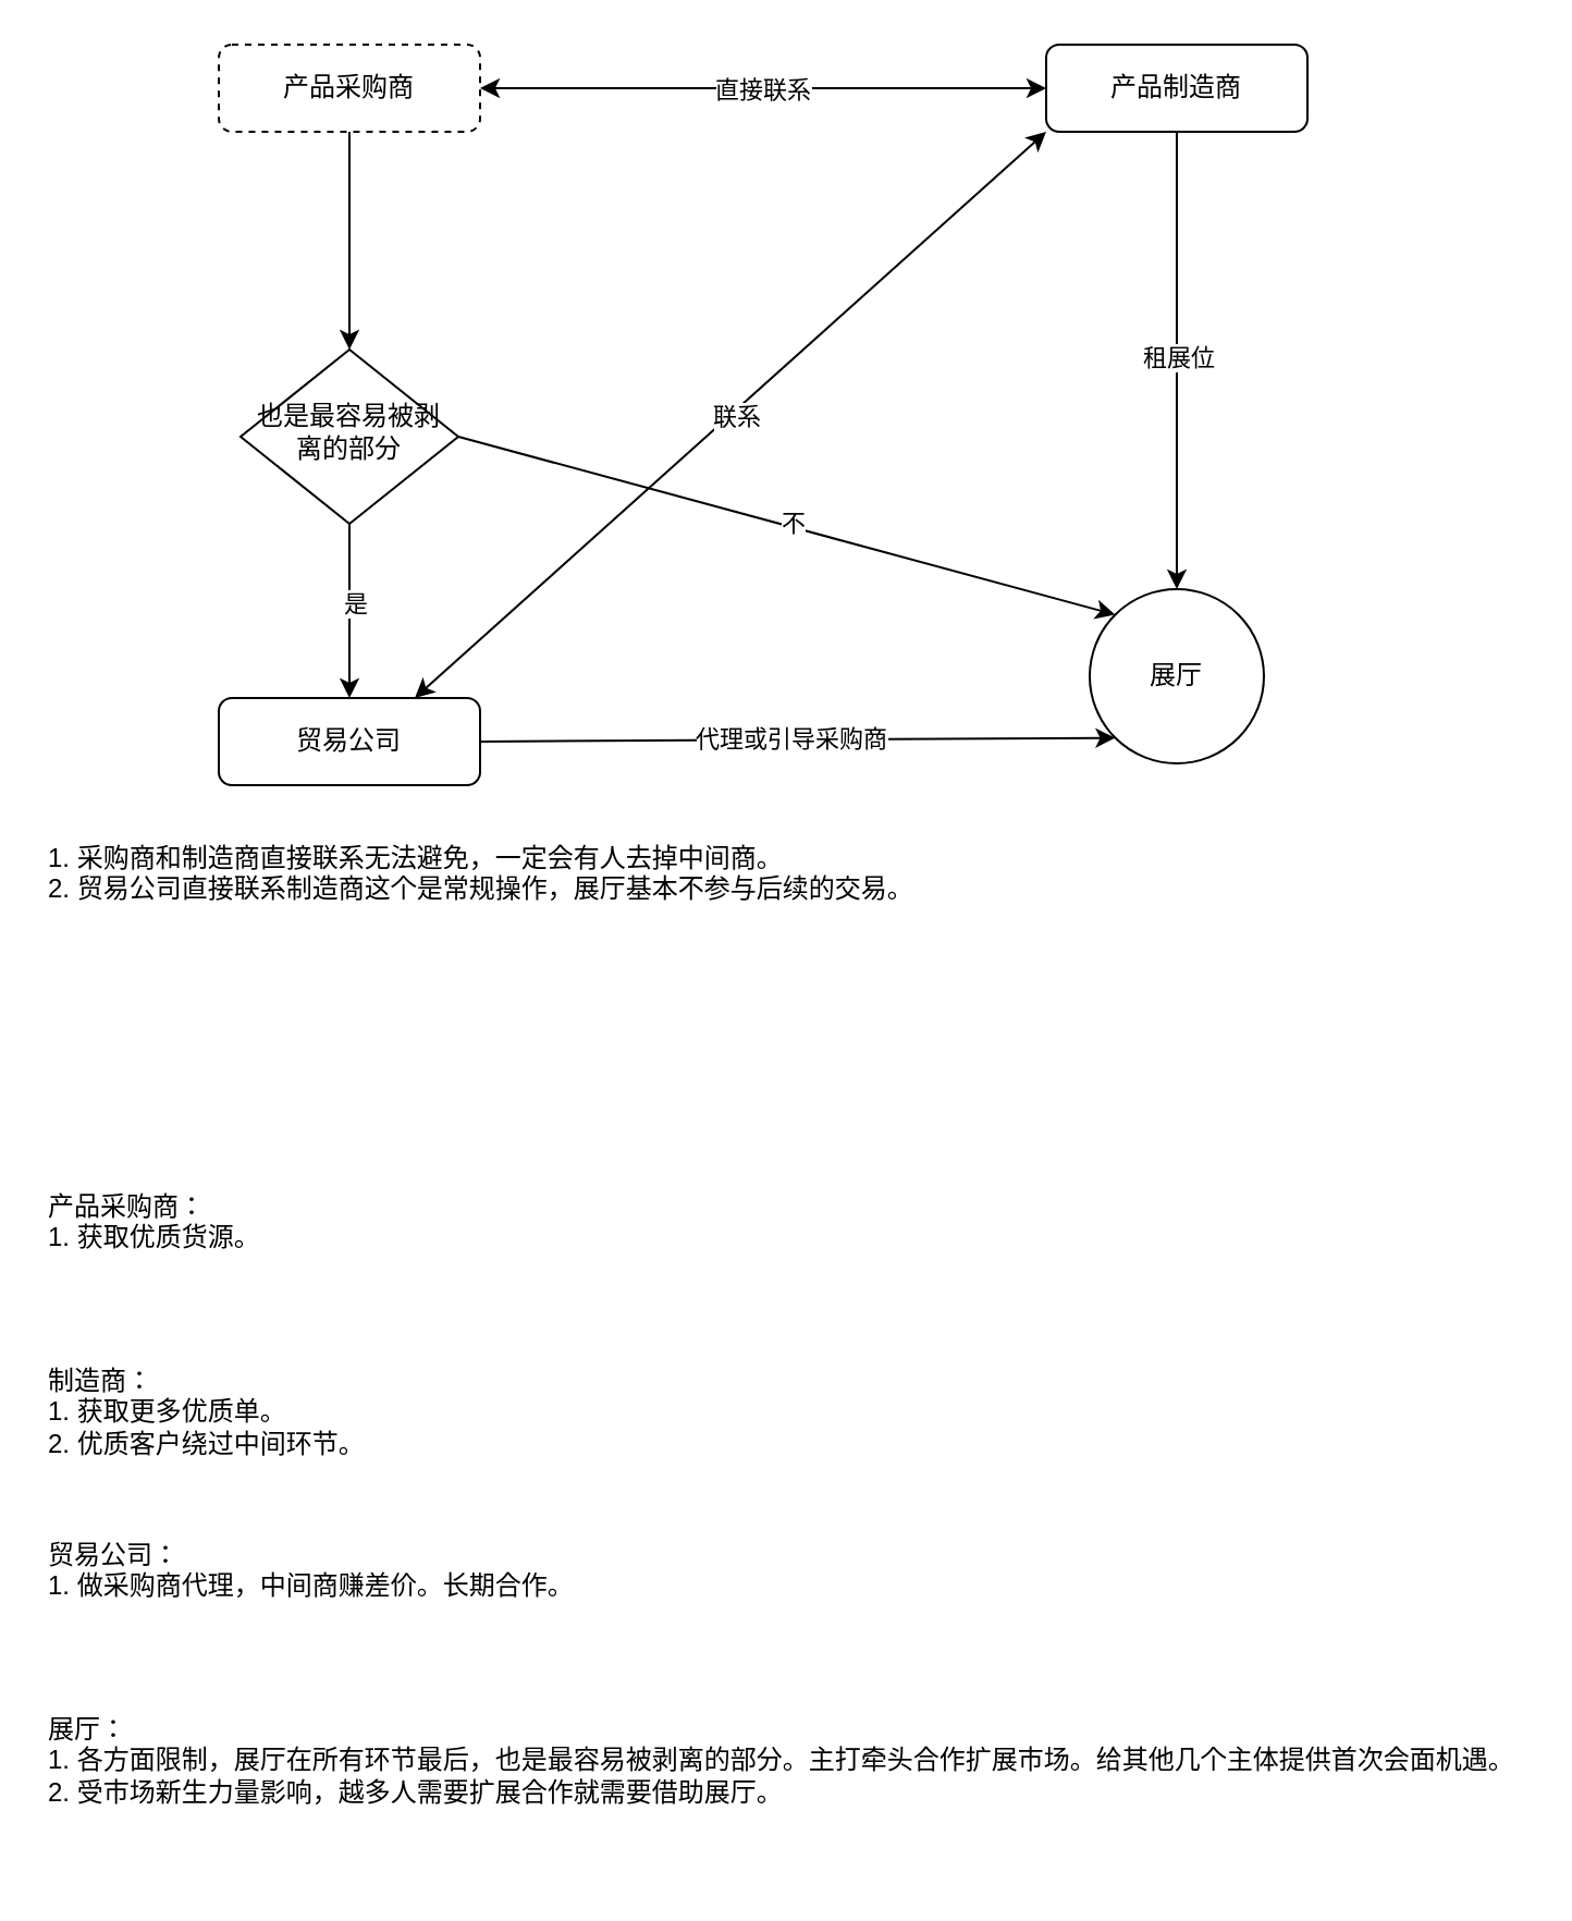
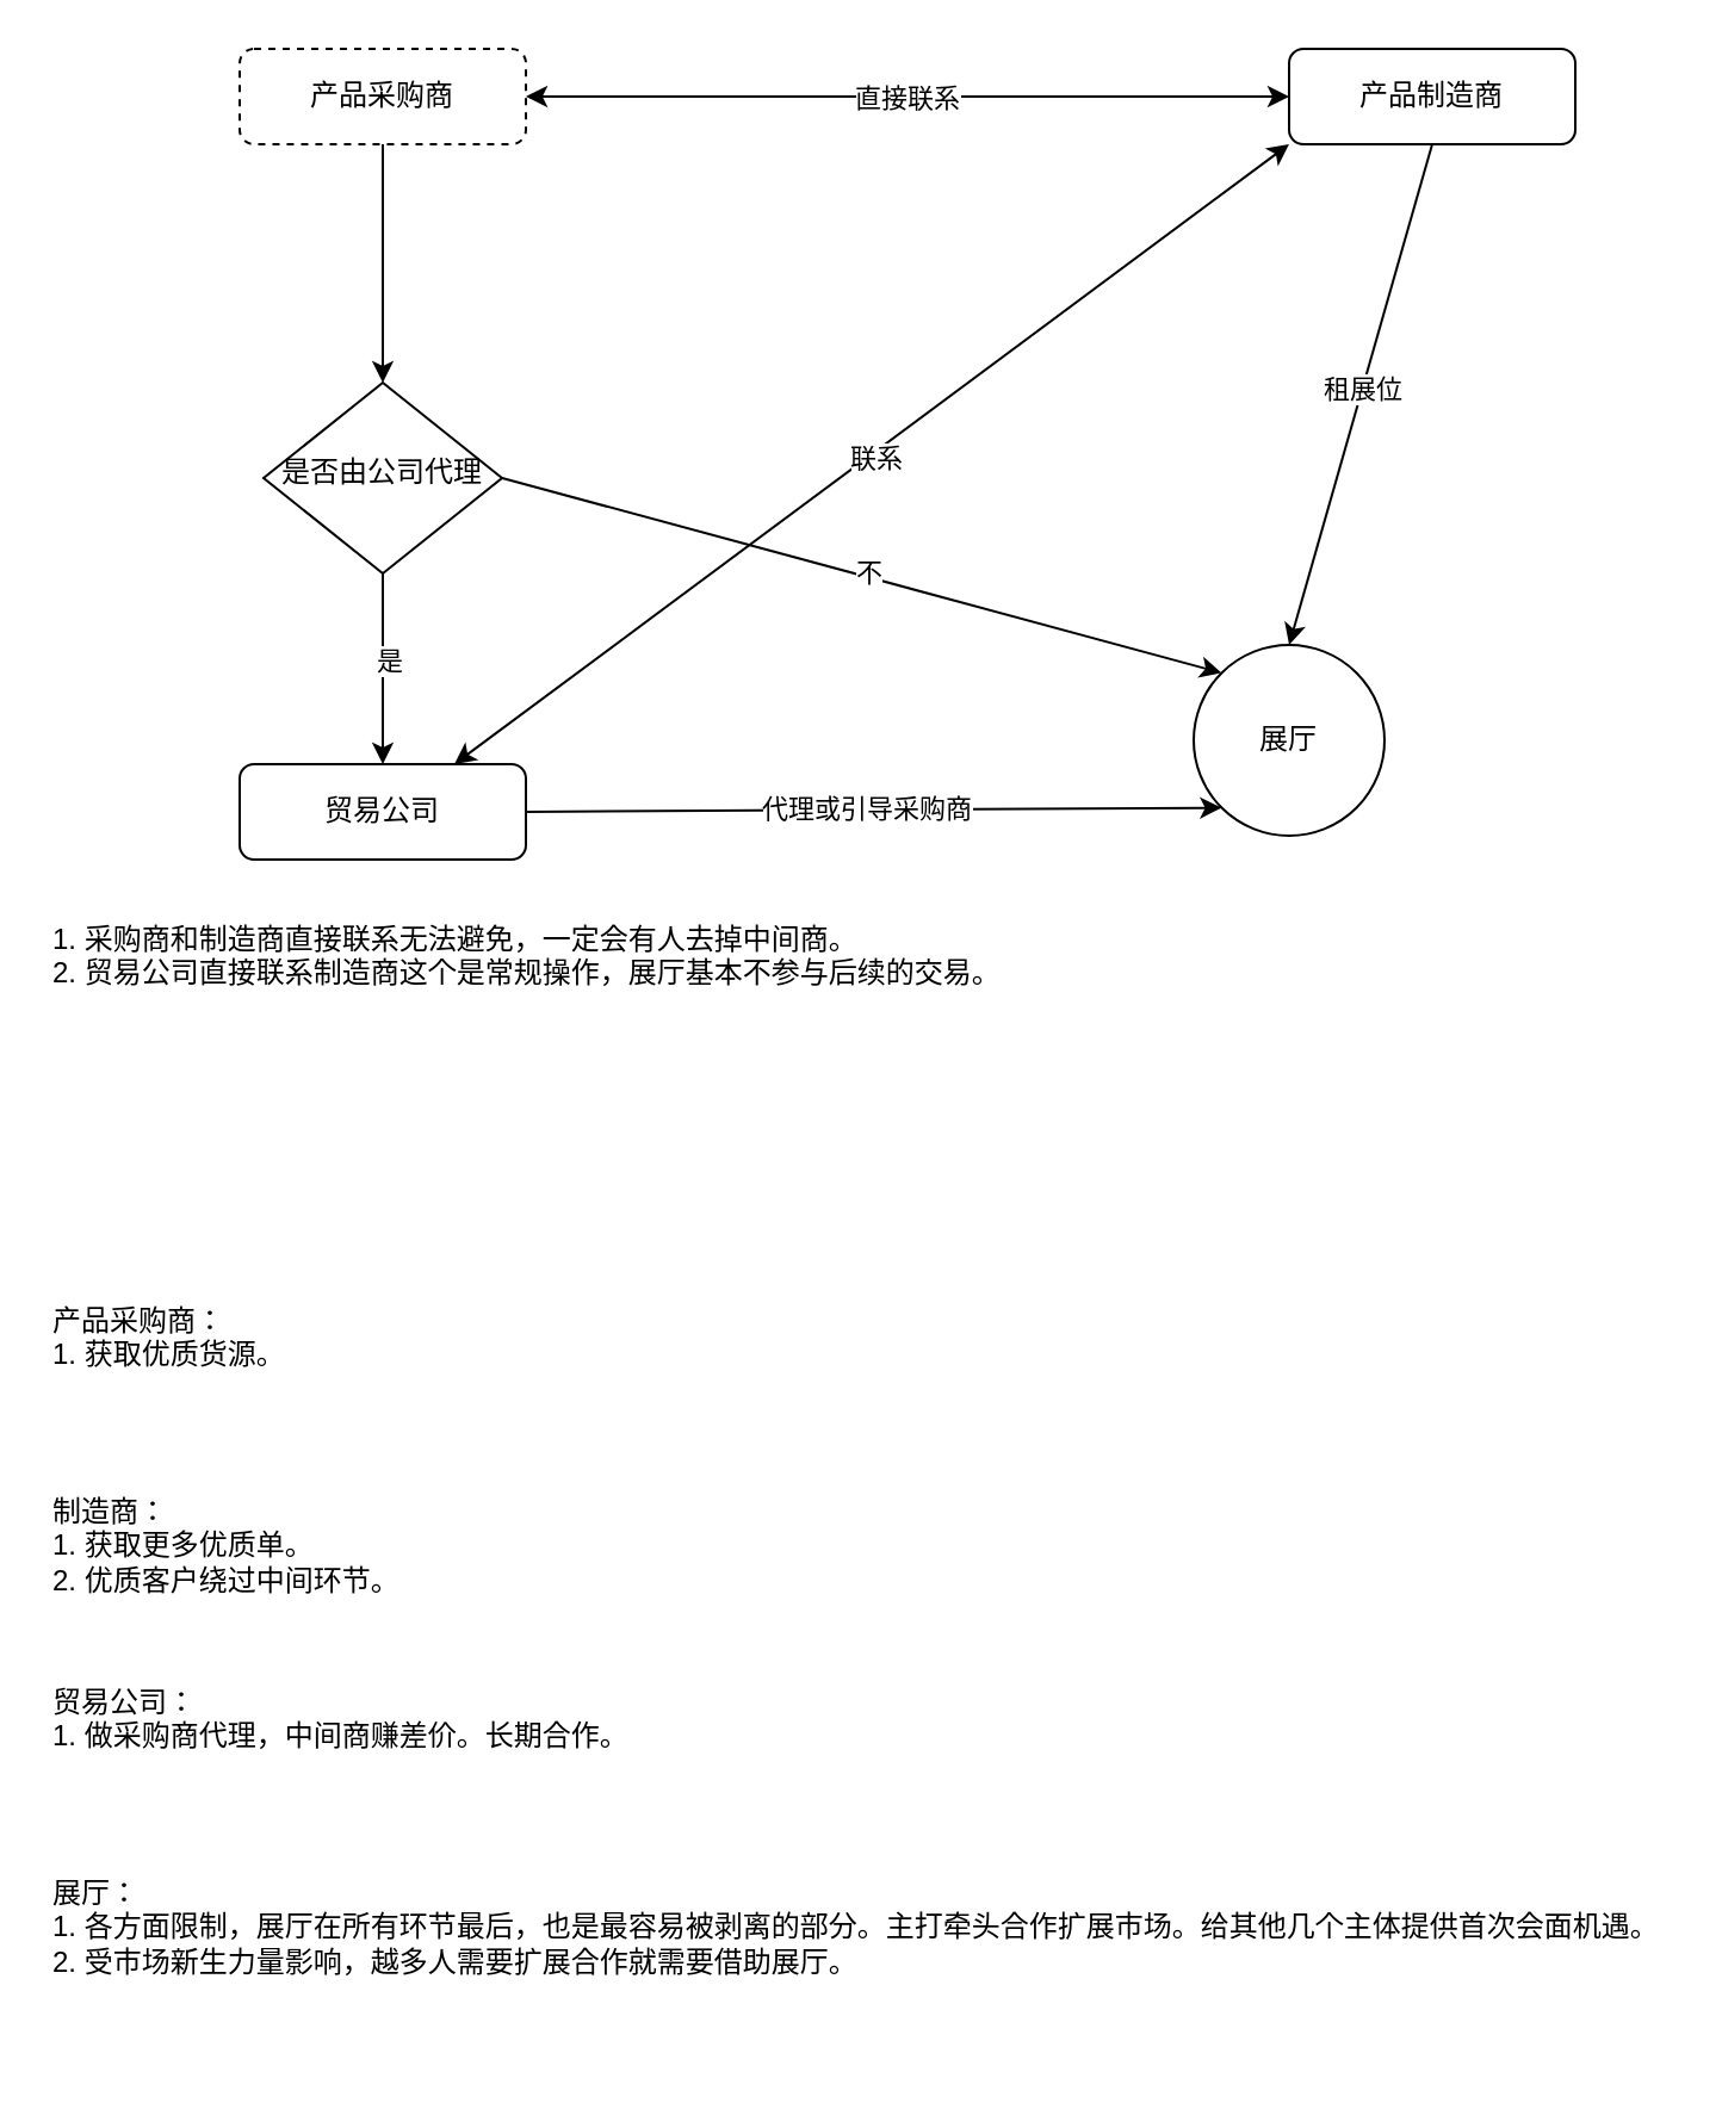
- <mxCell id="4" value="产品制造商" style="rounded=1;whiteSpace=wrap;html=1;" vertex="1" parent="1"><mxGeometry x="480" y="20" width="120" height="40" as="geometry" /></mxCell>
+ <mxCell id="4" value="产品制造商" style="rounded=1;whiteSpace=wrap;html=1;" vertex="1" parent="1"><mxGeometry x="540" y="20" width="120" height="40" as="geometry" /></mxCell>
- <mxCell id="3" value="也是最容易被剥离的部分" style="rhombus;whiteSpace=wrap;html=1;shadow=0;fontFamily=Helvetica;fontSize=12;align=center;strokeWidth=1;spacing=6;spacingTop=-4;" parent="1" vertex="1"><mxGeometry x="110" y="160" width="100" height="80" as="geometry" /></mxCell>
+ <mxCell id="3" value="是否由公司代理" style="rhombus;whiteSpace=wrap;html=1;shadow=0;fontFamily=Helvetica;fontSize=12;align=center;strokeWidth=1;spacing=6;spacingTop=-4;" parent="1" vertex="1"><mxGeometry x="110" y="160" width="100" height="80" as="geometry" /></mxCell>
